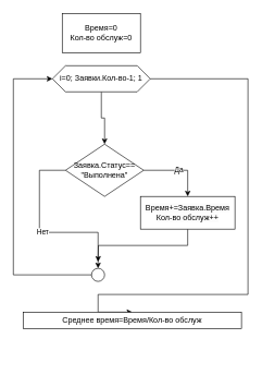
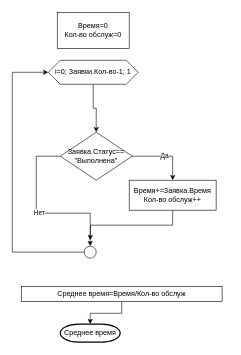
- <mxCell id="3" style="edgeStyle=orthogonalEdgeStyle;rounded=0;orthogonalLoop=1;jettySize=auto;html=1;exitX=1;exitY=0.5;exitDx=0;exitDy=0;entryX=0.5;entryY=0;entryDx=0;entryDy=0;" edge="1" parent="1" source="5" target="14"><mxGeometry relative="1" as="geometry"><Array as="points"><mxPoint x="380" y="120" /><mxPoint x="380" y="450" /><mxPoint x="150" y="450" /></Array></mxGeometry></mxCell>
+ <mxCell id="13" value="" style="edgeStyle=orthogonalEdgeStyle;rounded=0;orthogonalLoop=1;jettySize=auto;html=1;" edge="1" parent="1" source="14" target="15"><mxGeometry relative="1" as="geometry" /></mxCell>
+ <mxCell id="15" value="Среднее время" style="strokeWidth=2;html=1;shape=mxgraph.flowchart.terminator;whiteSpace=wrap;" vertex="1" parent="1"><mxGeometry x="100" y="540" width="100" height="30" as="geometry" /></mxCell>
